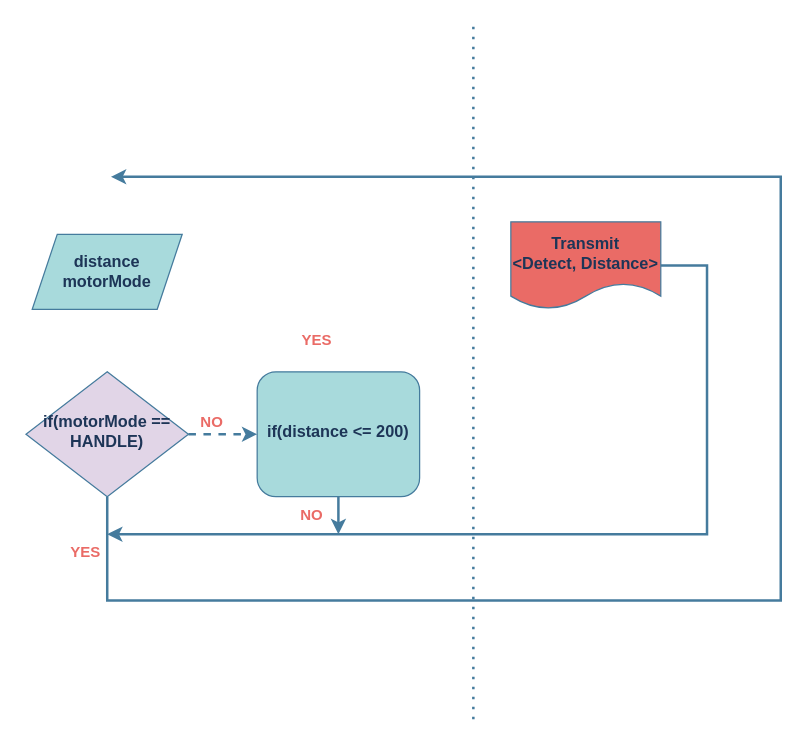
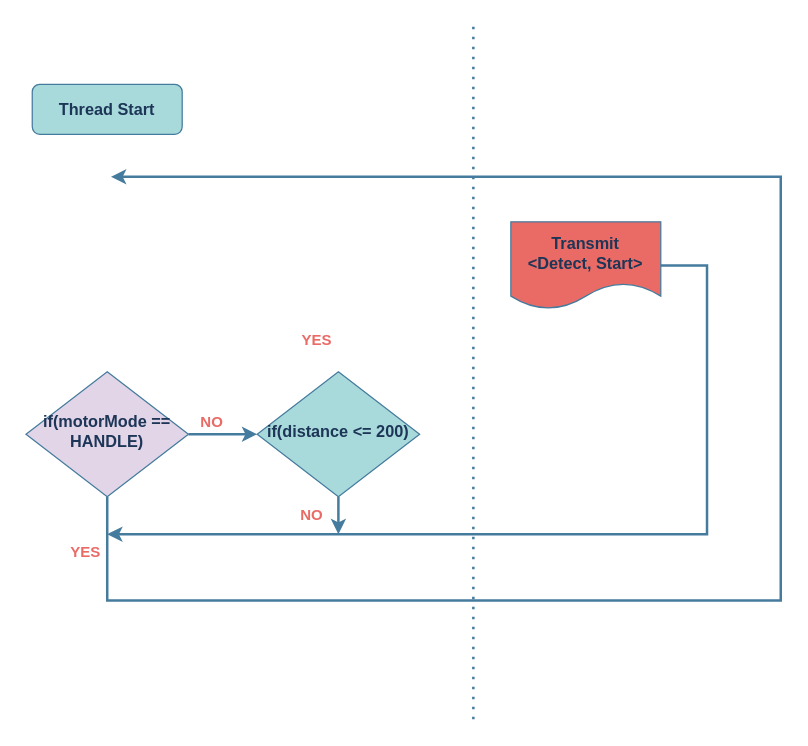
+ <mxCell id="2" value="Thread Start" style="rounded=1;whiteSpace=wrap;html=1;fontSize=13;glass=0;strokeWidth=1;shadow=0;fillColor=#A8DADC;strokeColor=#457B9D;fontColor=#1D3557;fontStyle=1" parent="1" vertex="1"><mxGeometry x="25" y="67" width="120" height="40" as="geometry" /></mxCell>
- <mxCell id="10" value="Transmit&lt;br style=&quot;font-size: 13px;&quot;&gt;&amp;lt;Detect, Distance&amp;gt;" style="shape=document;whiteSpace=wrap;html=1;boundedLbl=1;fillColor=#EA6B66;strokeColor=#457B9D;fontColor=#1D3557;fontStyle=1;fontSize=13;" vertex="1" parent="1"><mxGeometry x="408" y="177" width="120" height="70" as="geometry" /></mxCell>
+ <mxCell id="10" value="Transmit&lt;br style=&quot;font-size: 13px;&quot;&gt;&amp;lt;Detect, Start&amp;gt;" style="shape=document;whiteSpace=wrap;html=1;boundedLbl=1;fillColor=#EA6B66;strokeColor=#457B9D;fontColor=#1D3557;fontStyle=1;fontSize=13;" vertex="1" parent="1"><mxGeometry x="408" y="177" width="120" height="70" as="geometry" /></mxCell>
- <mxCell id="6" value="distance&lt;br style=&quot;font-size: 13px;&quot;&gt;motorMode" style="shape=parallelogram;perimeter=parallelogramPerimeter;whiteSpace=wrap;html=1;fixedSize=1;fillColor=#A8DADC;strokeColor=#457B9D;fontColor=#1D3557;fontStyle=1;fontSize=13;" vertex="1" parent="1"><mxGeometry x="25" y="187" width="120" height="60" as="geometry" /></mxCell>
- <mxCell id="4" style="edgeStyle=orthogonalEdgeStyle;rounded=0;orthogonalLoop=1;jettySize=auto;html=1;exitX=1;exitY=0.5;exitDx=0;exitDy=0;entryX=0;entryY=0.5;entryDx=0;entryDy=0;labelBackgroundColor=#F1FAEE;strokeColor=#457B9D;fontColor=#1D3557;strokeWidth=2;dashed=1;" edge="1" parent="1" source="5" target="8"><mxGeometry relative="1" as="geometry" /></mxCell>
+ <mxCell id="4" style="edgeStyle=orthogonalEdgeStyle;rounded=0;orthogonalLoop=1;jettySize=auto;html=1;exitX=1;exitY=0.5;exitDx=0;exitDy=0;entryX=0;entryY=0.5;entryDx=0;entryDy=0;labelBackgroundColor=#F1FAEE;strokeColor=#457B9D;fontColor=#1D3557;strokeWidth=2;" edge="1" parent="1" source="5" target="8"><mxGeometry relative="1" as="geometry" /></mxCell>
- <mxCell id="8" value="if(distance &amp;lt;= 200)" style="whiteSpace=wrap;html=1;shadow=0;fontFamily=Helvetica;fontSize=13;align=center;strokeWidth=1;spacing=6;spacingTop=-4;fillColor=#A8DADC;strokeColor=#457B9D;fontColor=#1D3557;fontStyle=1;rounded=1;" vertex="1" parent="1"><mxGeometry x="205" y="297" width="130" height="100" as="geometry" /></mxCell>
+ <mxCell id="8" value="if(distance &amp;lt;= 200)" style="rhombus;whiteSpace=wrap;html=1;shadow=0;fontFamily=Helvetica;fontSize=13;align=center;strokeWidth=1;spacing=6;spacingTop=-4;fillColor=#A8DADC;strokeColor=#457B9D;fontColor=#1D3557;fontStyle=1" vertex="1" parent="1"><mxGeometry x="205" y="297" width="130" height="100" as="geometry" /></mxCell>
